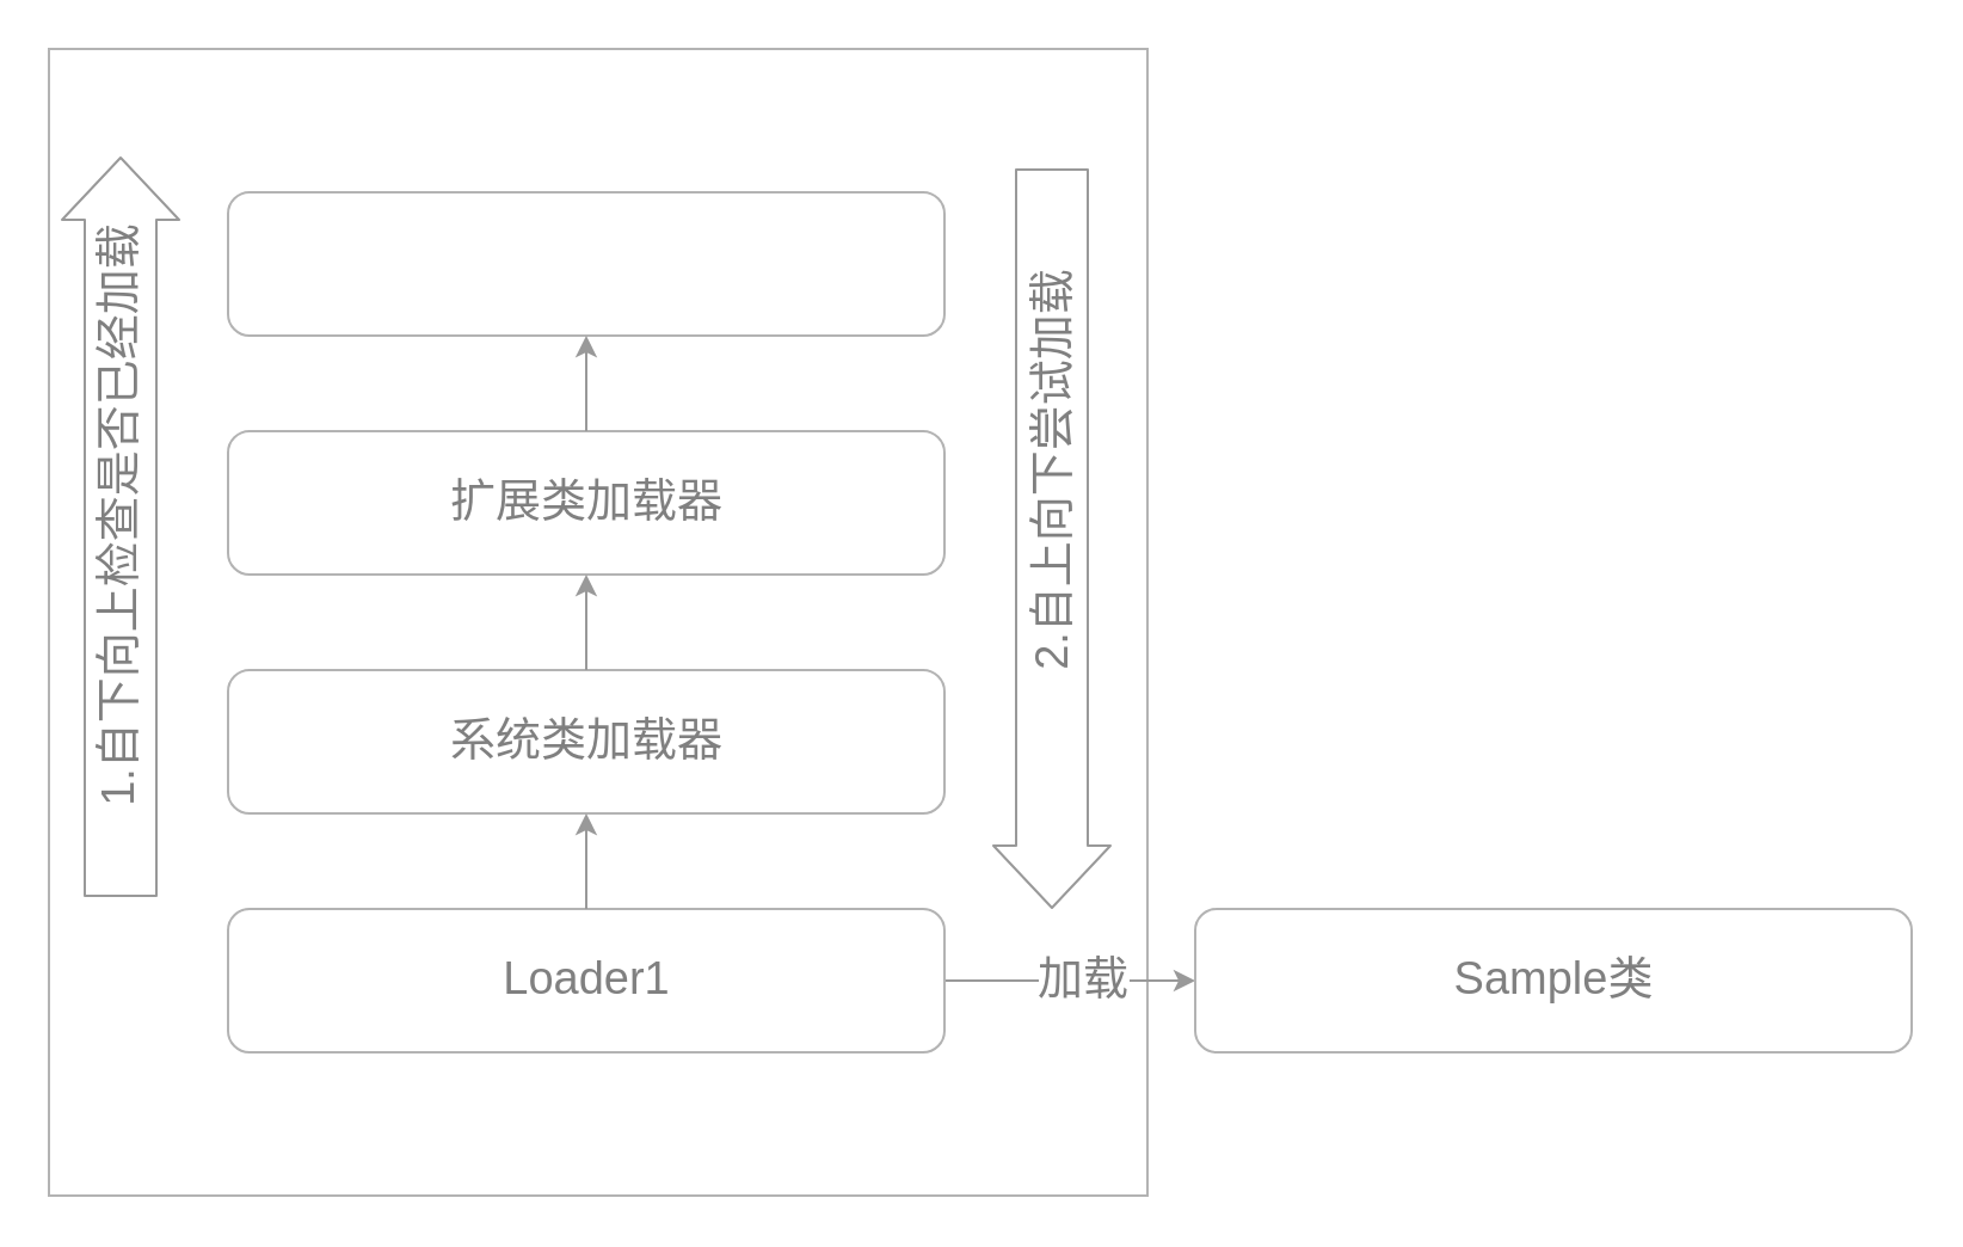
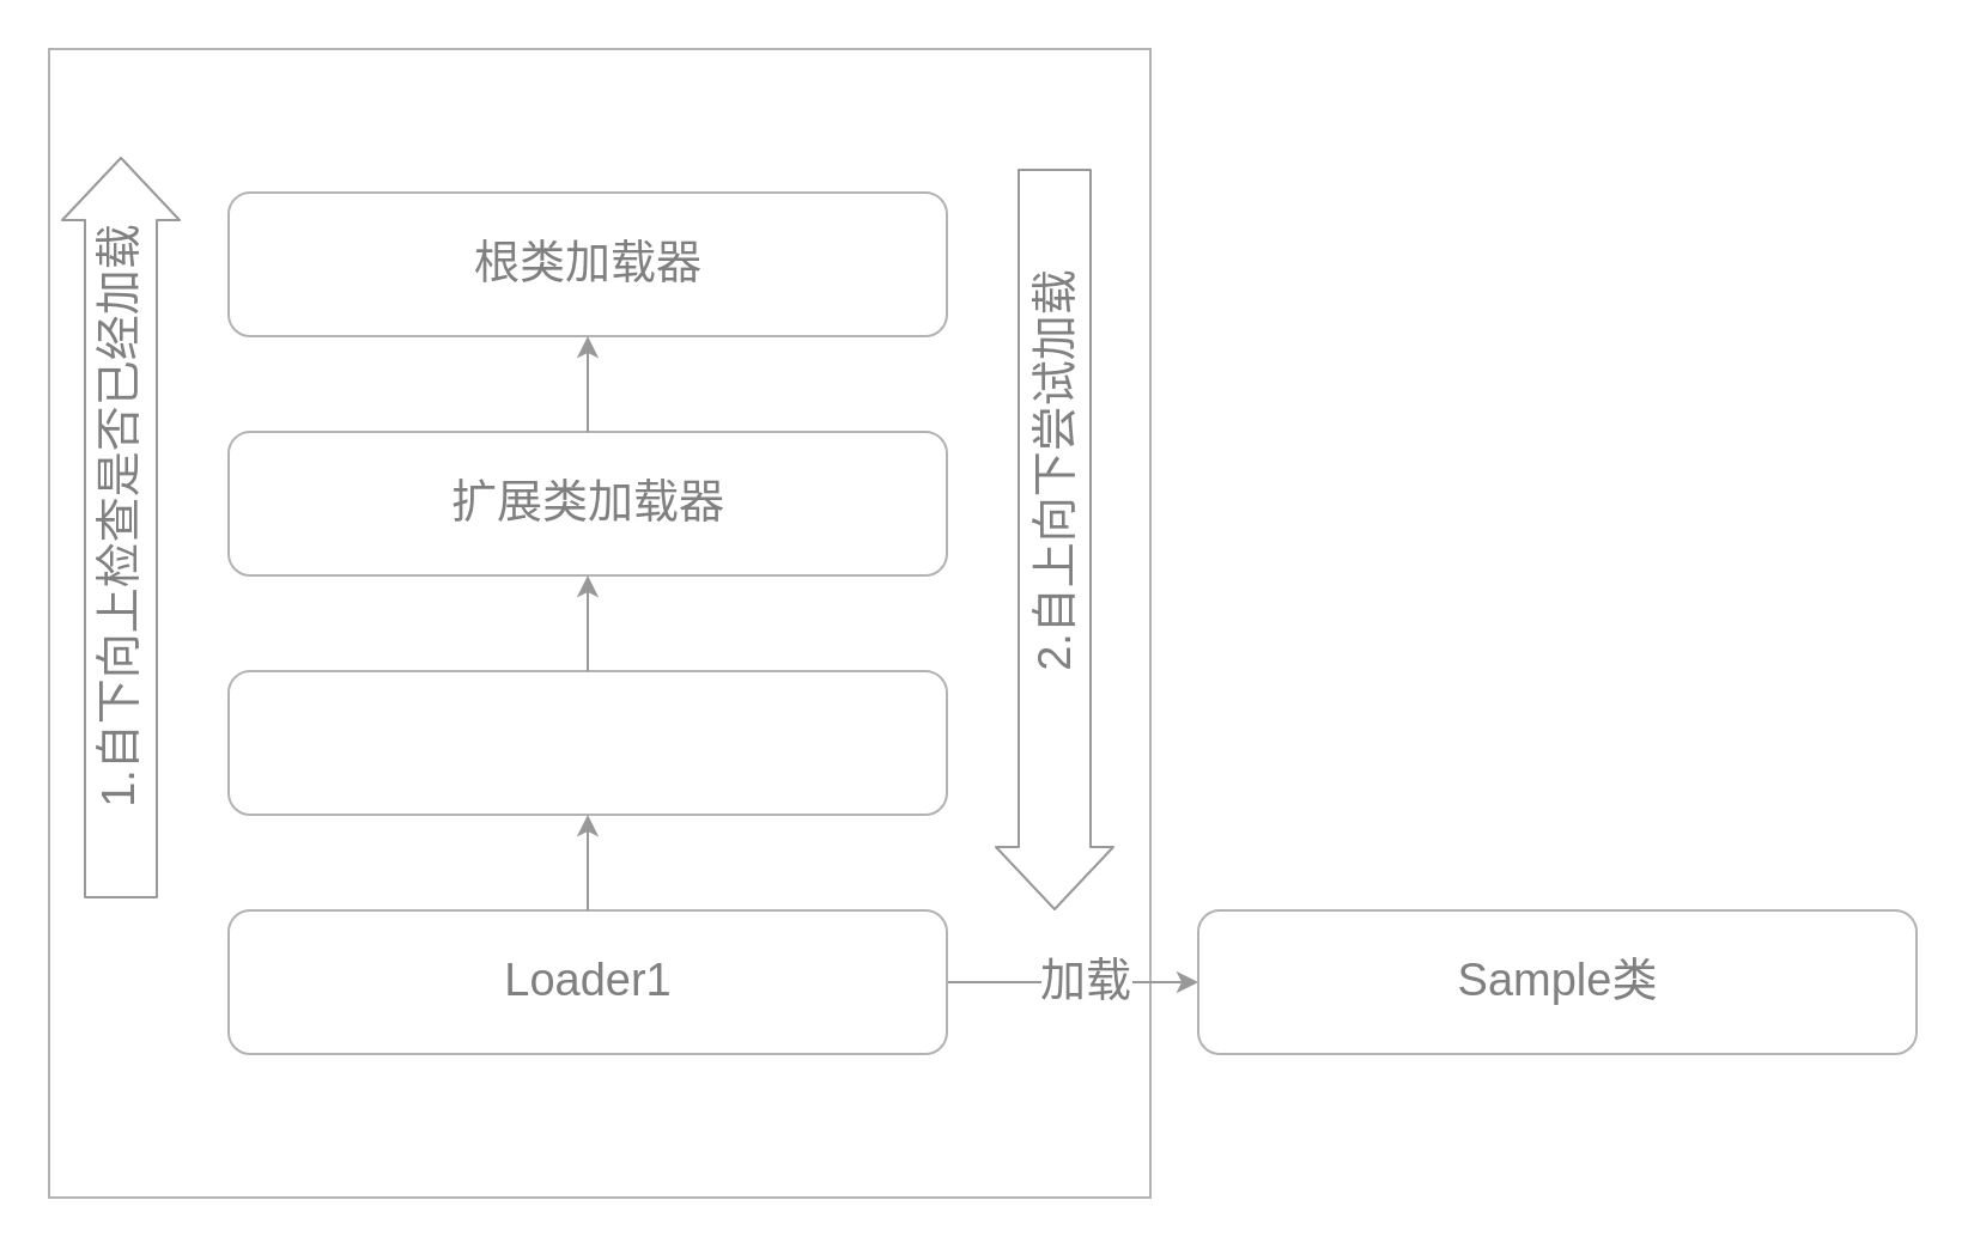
+ <mxCell id="23" value="根类加载器" style="text;html=1;strokeColor=none;fillColor=none;align=center;verticalAlign=middle;whiteSpace=wrap;rounded=0;fontSize=19;fontColor=#808080;" vertex="1" parent="21"><mxGeometry x="69.5" y="20" width="161" height="20" as="geometry" /></mxCell>
- <mxCell id="17" value="系统类加载器" style="text;html=1;strokeColor=none;fillColor=none;align=center;verticalAlign=middle;whiteSpace=wrap;rounded=0;fontSize=19;fontColor=#808080;" vertex="1" parent="15"><mxGeometry x="42.5" y="20" width="215" height="20" as="geometry" /></mxCell>
